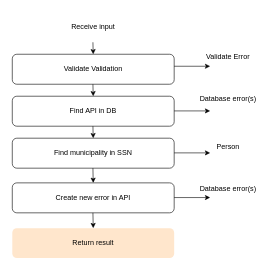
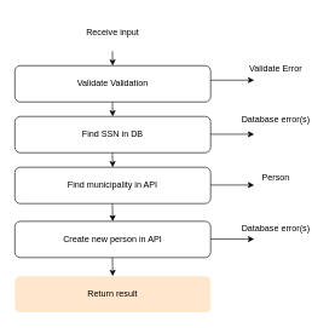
- <mxCell id="4" value="Find API in DB" style="rounded=1;whiteSpace=wrap;html=1;" vertex="1" parent="1"><mxGeometry x="20" y="160" width="270" height="50" as="geometry" /></mxCell>
+ <mxCell id="4" value="Find SSN in DB" style="rounded=1;whiteSpace=wrap;html=1;" vertex="1" parent="1"><mxGeometry x="20" y="160" width="270" height="50" as="geometry" /></mxCell>
- <mxCell id="5" value="Find municipality in SSN" style="rounded=1;whiteSpace=wrap;html=1;" vertex="1" parent="1"><mxGeometry x="20" y="230" width="270" height="50" as="geometry" /></mxCell>
+ <mxCell id="5" value="Find municipality in API" style="rounded=1;whiteSpace=wrap;html=1;" vertex="1" parent="1"><mxGeometry x="20" y="230" width="270" height="50" as="geometry" /></mxCell>
- <mxCell id="6" value="Create new error in API" style="rounded=1;whiteSpace=wrap;html=1;" vertex="1" parent="1"><mxGeometry x="20" y="304.5" width="270" height="50" as="geometry" /></mxCell>
+ <mxCell id="6" value="Create new person in API" style="rounded=1;whiteSpace=wrap;html=1;" vertex="1" parent="1"><mxGeometry x="20" y="304.5" width="270" height="50" as="geometry" /></mxCell>
